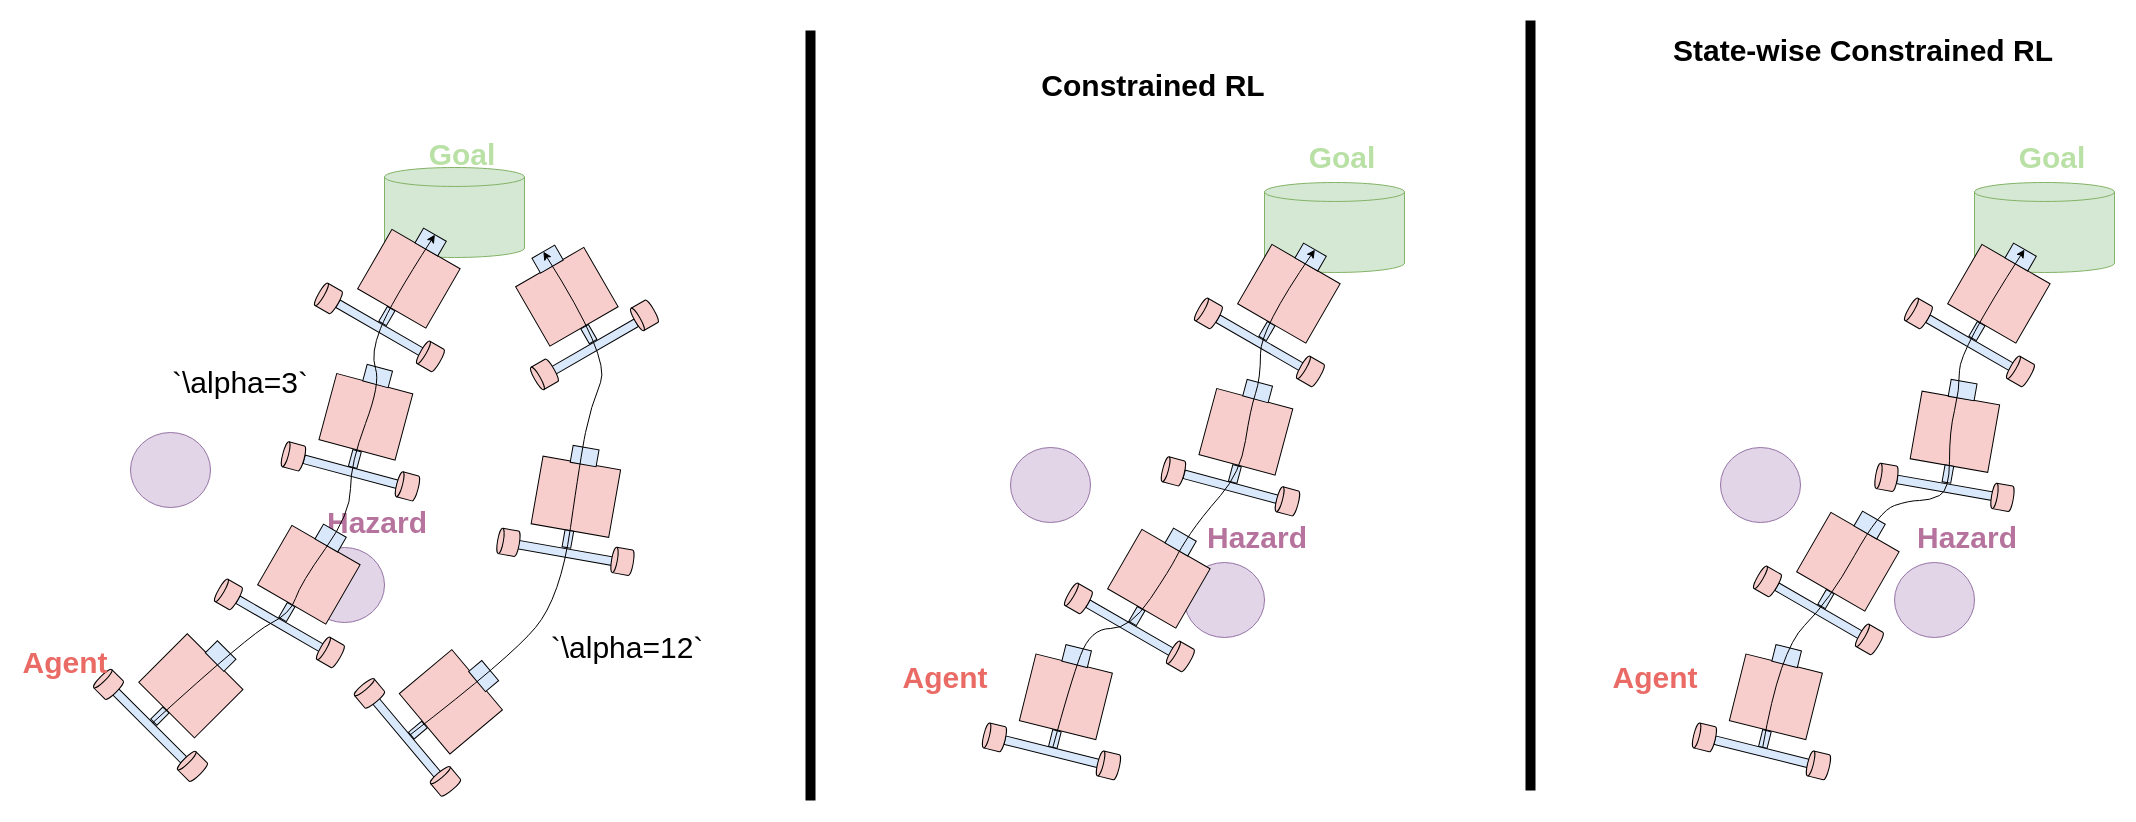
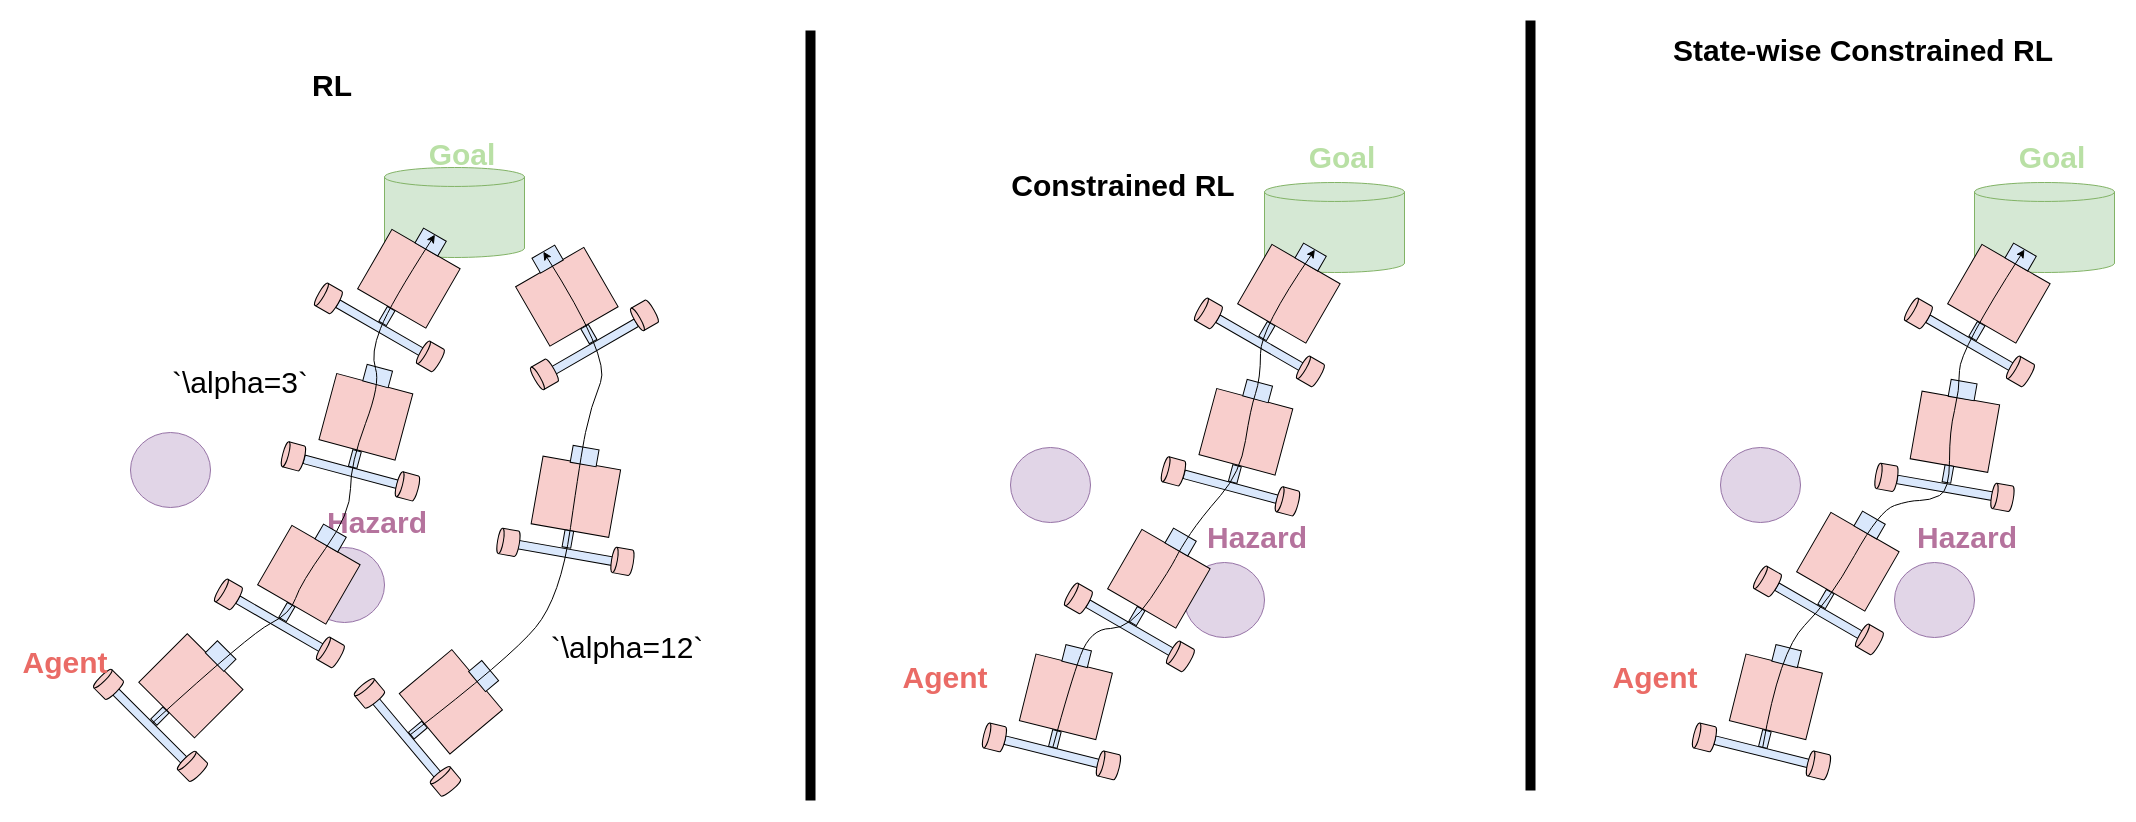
+ <mxCell id="136" value="&lt;font style=&quot;color: rgb(0, 0, 0);&quot;&gt;RL&lt;/font&gt;" style="text;html=1;align=center;verticalAlign=middle;whiteSpace=wrap;rounded=0;fontSize=30;fontColor=#B9E0A5;fontStyle=1" vertex="1" parent="2"><mxGeometry x="274" y="50" width="76" height="30" as="geometry" /></mxCell>
- <mxCell id="39" value="&lt;font style=&quot;color: rgb(0, 0, 0);&quot;&gt;Constrained RL&lt;/font&gt;" style="text;html=1;align=center;verticalAlign=middle;whiteSpace=wrap;rounded=0;fontSize=30;fontColor=#B9E0A5;fontStyle=1" vertex="1" parent="2"><mxGeometry x="1003" y="50" width="260" height="30" as="geometry" /></mxCell>
+ <mxCell id="39" value="&lt;font style=&quot;color: rgb(0, 0, 0);&quot;&gt;Constrained RL&lt;/font&gt;" style="text;html=1;align=center;verticalAlign=middle;whiteSpace=wrap;rounded=0;fontSize=30;fontColor=#B9E0A5;fontStyle=1" vertex="1" parent="2"><mxGeometry x="973" y="150" width="260" height="30" as="geometry" /></mxCell>
